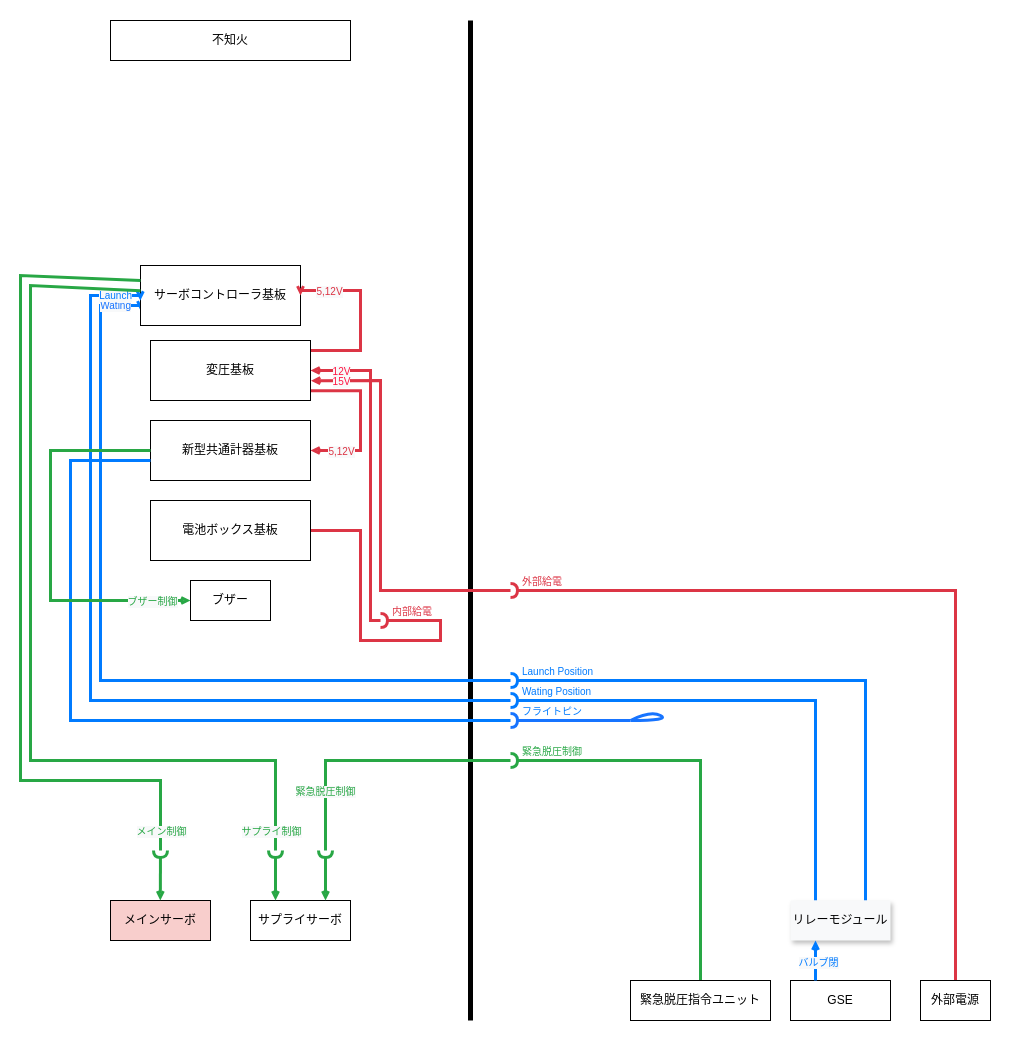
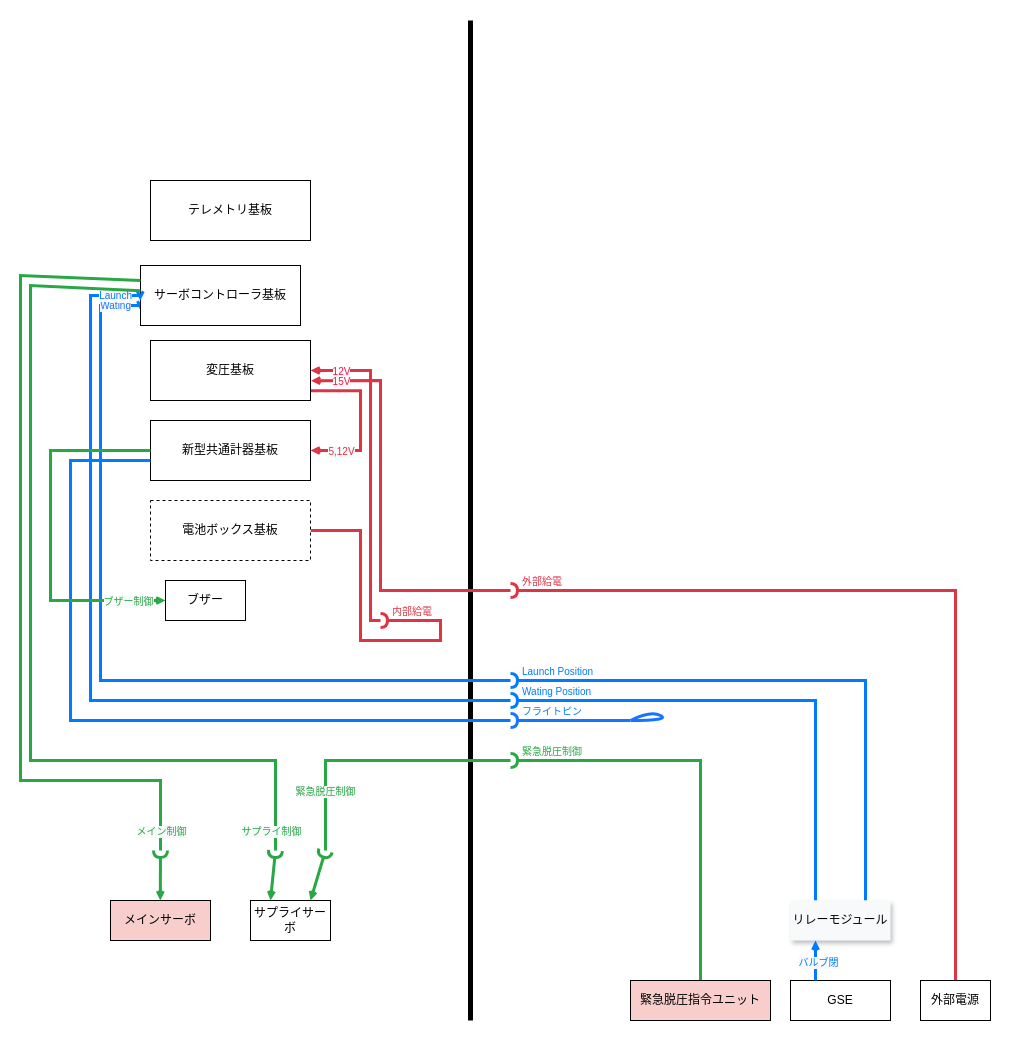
- <mxCell id="32" value="不知火" style="rounded=0;whiteSpace=wrap;html=1;fontSize=12;strokeColor=default;fillColor=#FFFFFF;fontColor=default;labelBackgroundColor=none;glass=0;shadow=0;" parent="1" vertex="1"><mxGeometry x="110" y="20" width="240" height="40" as="geometry" /></mxCell>
+ <mxCell id="3" value="テレメトリ基板" style="rounded=0;whiteSpace=wrap;html=1;fontSize=12;strokeColor=default;fillColor=#FFFFFF;fontColor=default;labelBackgroundColor=none;shadow=0;glass=0;" parent="1" vertex="1"><mxGeometry x="150" y="180" width="160" height="60" as="geometry" /></mxCell>
- <mxCell id="9" style="edgeStyle=orthogonalEdgeStyle;rounded=0;orthogonalLoop=1;jettySize=auto;html=1;exitX=0.998;exitY=0.167;exitDx=0;exitDy=0;entryX=1;entryY=0.5;entryDx=0;entryDy=0;strokeColor=#dc3545;strokeWidth=3;fontSize=12;fontColor=#FFFFFF;exitPerimeter=0;endArrow=open;endFill=0;endSize=3;" parent="1" source="15" target="6" edge="1"><mxGeometry relative="1" as="geometry"><Array as="points"><mxPoint x="360" y="350" /><mxPoint x="360" y="290" /></Array></mxGeometry></mxCell>
- <mxCell id="10" value="5,12V" style="edgeLabel;html=1;align=center;verticalAlign=middle;resizable=0;points=[];fontSize=10;fontColor=#dc3545;labelBackgroundColor=#F8F9FA;" parent="9" vertex="1" connectable="0"><mxGeometry x="0.643" relative="1" as="geometry"><mxPoint x="2" as="offset" /></mxGeometry></mxCell>
- <mxCell id="19" value="電池ボックス基板" style="rounded=0;whiteSpace=wrap;html=1;fontSize=12;strokeColor=default;fillColor=#FFFFFF;fontColor=default;labelBackgroundColor=none;shadow=0;glass=0;" parent="1" vertex="1"><mxGeometry x="150" y="500" width="160" height="60" as="geometry" /></mxCell>
+ <mxCell id="19" value="電池ボックス基板" style="rounded=0;whiteSpace=wrap;html=1;fontSize=12;strokeColor=default;fillColor=#FFFFFF;fontColor=default;labelBackgroundColor=none;shadow=0;glass=0;dashed=1;" parent="1" vertex="1"><mxGeometry x="150" y="500" width="160" height="60" as="geometry" /></mxCell>
- <mxCell id="33" value="ブザー" style="rounded=0;whiteSpace=wrap;html=1;fontSize=12;strokeColor=default;fillColor=#FFFFFF;fontColor=default;labelBackgroundColor=none;shadow=0;glass=0;" parent="1" vertex="1"><mxGeometry x="190" y="580" width="80" height="40" as="geometry" /></mxCell>
+ <mxCell id="33" value="ブザー" style="rounded=0;whiteSpace=wrap;html=1;fontSize=12;strokeColor=default;fillColor=#FFFFFF;fontColor=default;labelBackgroundColor=none;shadow=0;glass=0;" parent="1" vertex="1"><mxGeometry x="165" y="580" width="80" height="40" as="geometry" /></mxCell>
- <mxCell id="37" value="サプライサーボ" style="rounded=0;whiteSpace=wrap;html=1;fontSize=12;strokeColor=default;fillColor=#FFFFFF;fontColor=default;labelBackgroundColor=none;shadow=0;glass=0;" parent="1" vertex="1"><mxGeometry x="250" y="900" width="100" height="40" as="geometry" /></mxCell>
+ <mxCell id="37" value="サプライサーボ" style="rounded=0;whiteSpace=wrap;html=1;fontSize=12;strokeColor=default;fillColor=#FFFFFF;fontColor=default;labelBackgroundColor=none;shadow=0;glass=0;" parent="1" vertex="1"><mxGeometry x="250" y="900" width="80" height="40" as="geometry" /></mxCell>
- <mxCell id="48" value="緊急脱圧指令ユニット" style="rounded=0;whiteSpace=wrap;html=1;fontSize=12;fontColor=default;strokeColor=default;fillColor=#FFFFFF;labelBackgroundColor=none;shadow=0;glass=0;" parent="1" vertex="1"><mxGeometry x="630" y="980" width="140" height="40" as="geometry" /></mxCell>
+ <mxCell id="48" value="緊急脱圧指令ユニット" style="rounded=0;whiteSpace=wrap;html=1;fontSize=12;fontColor=default;strokeColor=default;fillColor=#f8cecc;labelBackgroundColor=none;shadow=0;glass=0;" parent="1" vertex="1"><mxGeometry x="630" y="980" width="140" height="40" as="geometry" /></mxCell>
